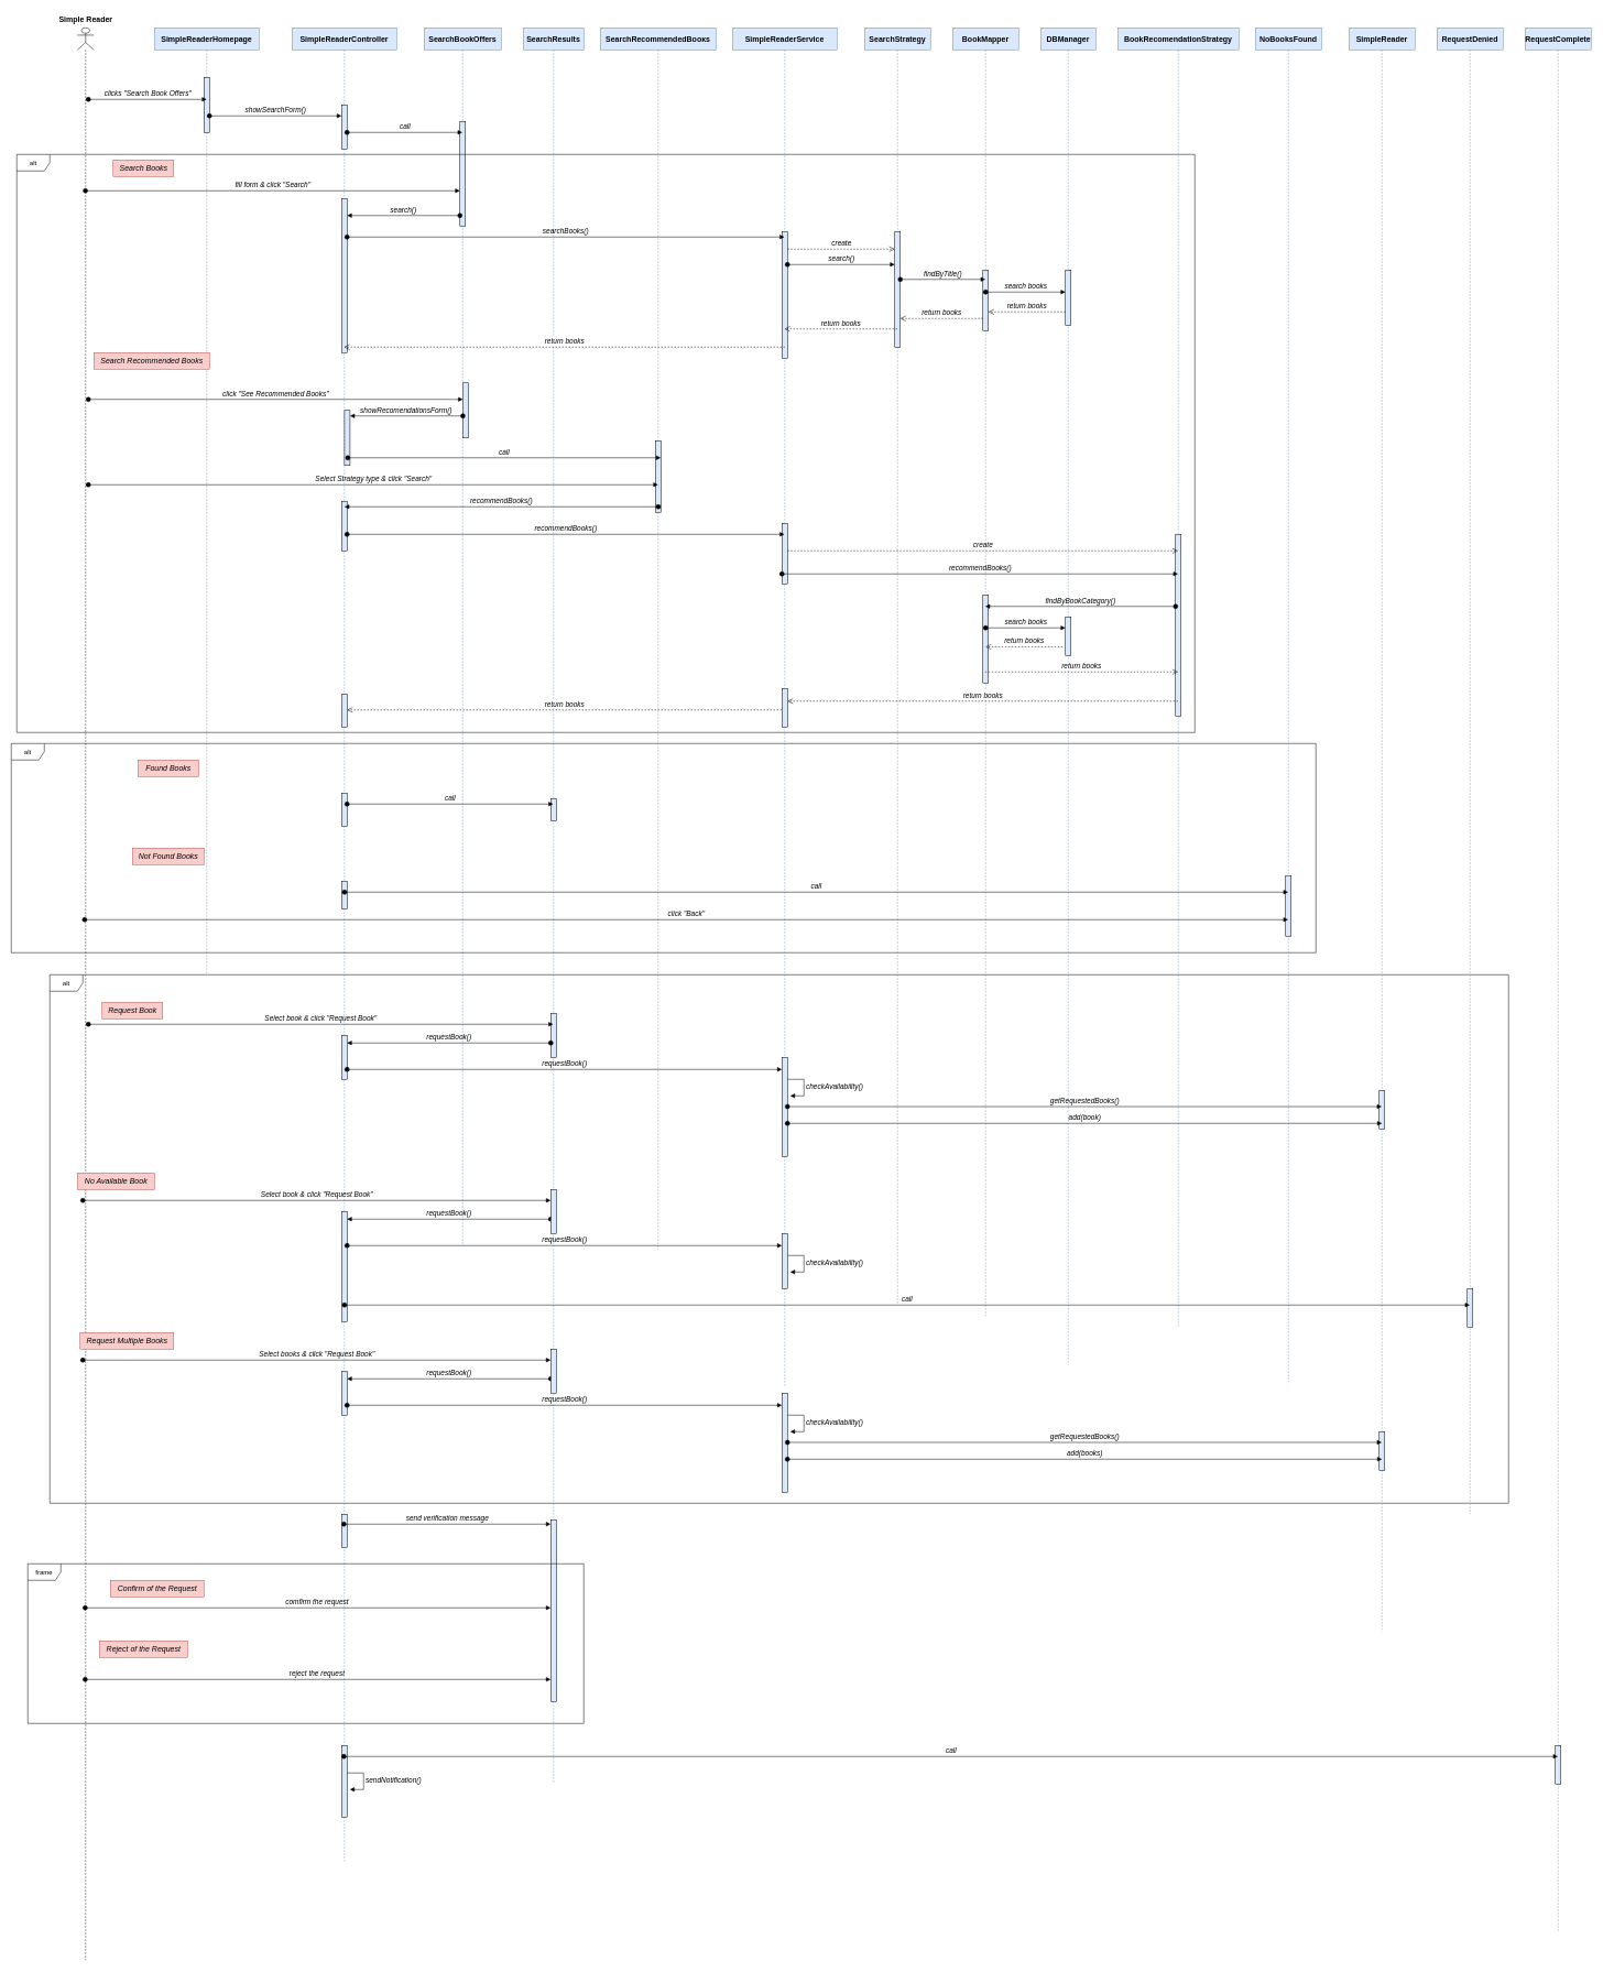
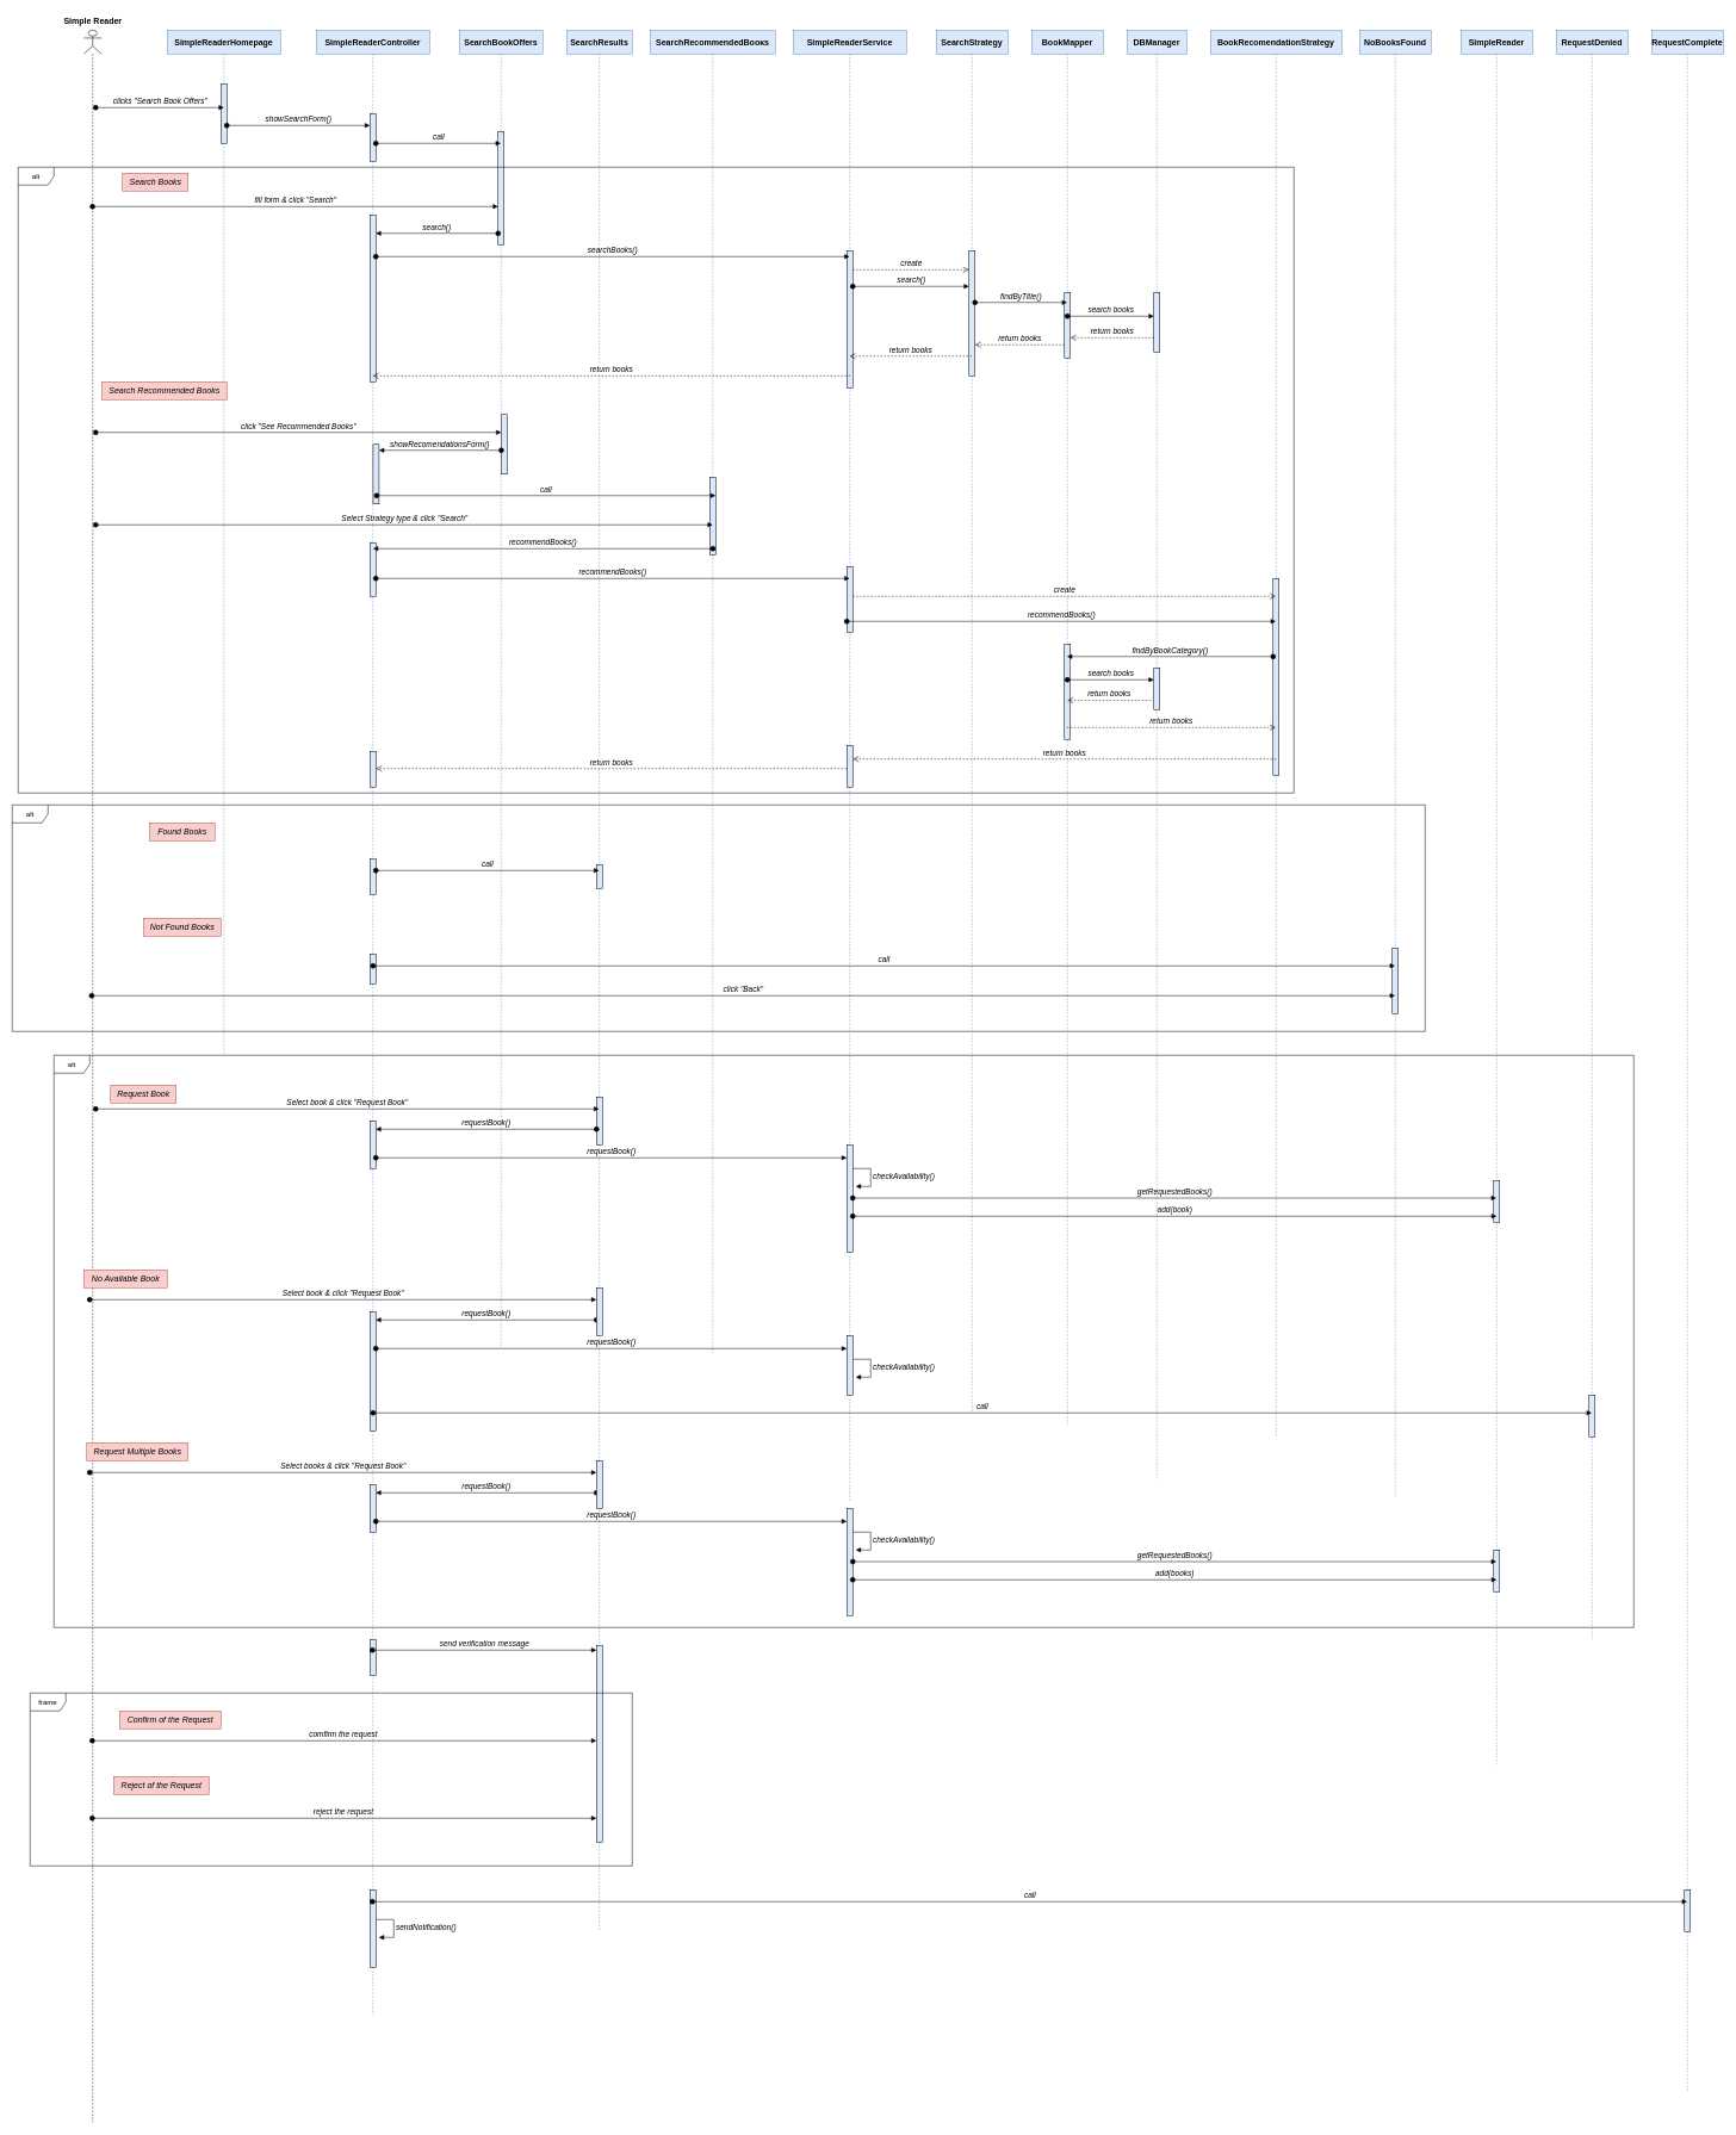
- <mxCell id="115" value="Reject of the Request" style="text;html=1;align=center;verticalAlign=middle;resizable=0;points=[];autosize=1;fontSize=14;fontStyle=2;fillColor=#f8cecc;strokeColor=#b85450;" vertex="1" parent="1"><mxGeometry x="180" y="2980" width="160" height="30" as="geometry" /></mxCell>
+ <mxCell id="115" value="Reject of the Request" style="text;html=1;align=center;verticalAlign=middle;resizable=0;points=[];autosize=1;fontSize=14;fontStyle=2;fillColor=#f8cecc;strokeColor=#b85450;" vertex="1" parent="1"><mxGeometry x="190" y="2980" width="160" height="30" as="geometry" /></mxCell>
